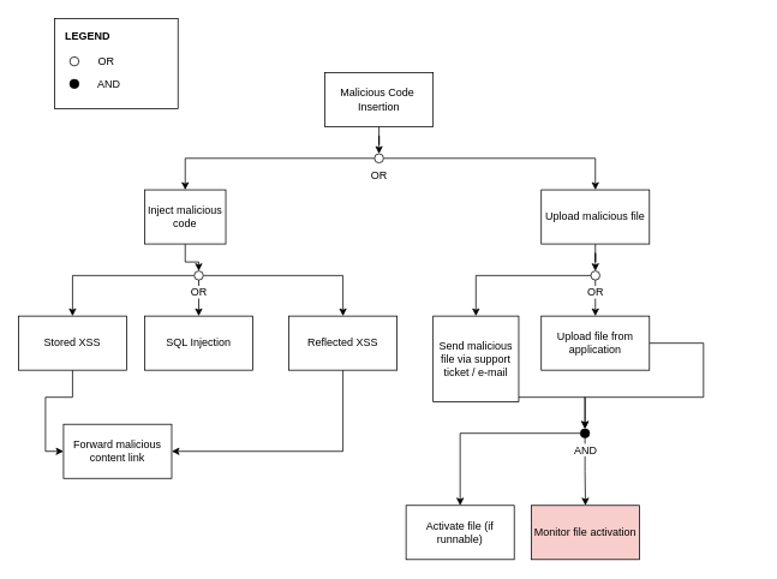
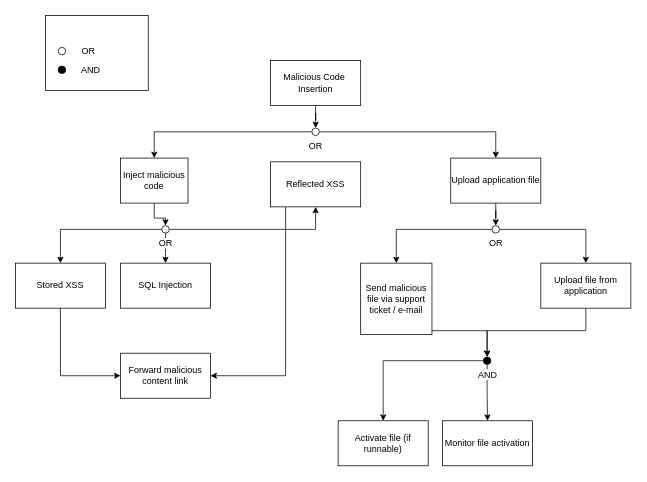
- <mxCell id="23" value="&lt;b&gt;LEGEND&lt;/b&gt;" style="text;html=1;strokeColor=none;fillColor=none;align=center;verticalAlign=middle;whiteSpace=wrap;rounded=0;" vertex="1" parent="1"><mxGeometry x="77" y="30" width="40" height="20" as="geometry" /></mxCell>
- <mxCell id="7" value="Upload malicious file" style="rounded=0;whiteSpace=wrap;html=1;" vertex="1" parent="1"><mxGeometry x="600" y="210" width="120" height="60" as="geometry" /></mxCell>
+ <mxCell id="7" value="Upload application file" style="rounded=0;whiteSpace=wrap;html=1;" vertex="1" parent="1"><mxGeometry x="600" y="210" width="120" height="60" as="geometry" /></mxCell>
- <mxCell id="30" value="Reflected XSS" style="rounded=0;whiteSpace=wrap;html=1;" vertex="1" parent="1"><mxGeometry x="320" y="350" width="120" height="60" as="geometry" /></mxCell>
+ <mxCell id="30" value="Reflected XSS" style="rounded=0;whiteSpace=wrap;html=1;" vertex="1" parent="1"><mxGeometry x="360" y="215" width="120" height="60" as="geometry" /></mxCell>
- <mxCell id="36" value="Upload file from application" style="rounded=0;whiteSpace=wrap;html=1;" vertex="1" parent="1"><mxGeometry x="600" y="350" width="120" height="60" as="geometry" /></mxCell>
+ <mxCell id="36" value="Upload file from application" style="rounded=0;whiteSpace=wrap;html=1;" vertex="1" parent="1"><mxGeometry x="720" y="350" width="120" height="60" as="geometry" /></mxCell>
- <mxCell id="31" value="Forward malicious content link" style="rounded=0;whiteSpace=wrap;html=1;" vertex="1" parent="1"><mxGeometry x="70" y="470" width="120" height="60" as="geometry" /></mxCell>
+ <mxCell id="31" value="Forward malicious content link" style="rounded=0;whiteSpace=wrap;html=1;" vertex="1" parent="1"><mxGeometry x="160" y="470" width="120" height="60" as="geometry" /></mxCell>
- <mxCell id="24" value="Monitor file activation" style="rounded=0;whiteSpace=wrap;html=1;fillColor=#f8cecc;" vertex="1" parent="1"><mxGeometry x="589" y="560" width="120" height="60" as="geometry" /></mxCell>
+ <mxCell id="24" value="Monitor file activation" style="rounded=0;whiteSpace=wrap;html=1;" vertex="1" parent="1"><mxGeometry x="589" y="560" width="120" height="60" as="geometry" /></mxCell>
